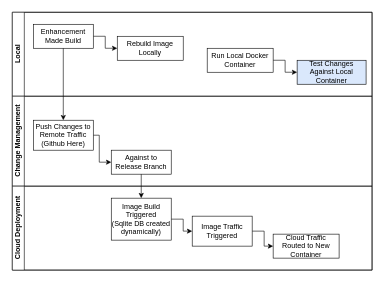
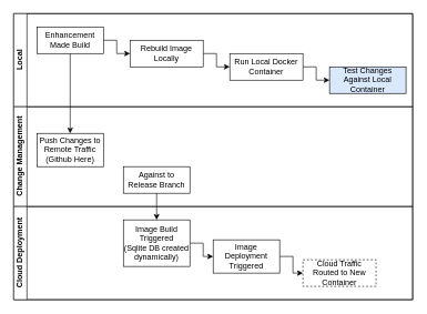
+ <mxCell id="6" style="edgeStyle=orthogonalEdgeStyle;rounded=0;orthogonalLoop=1;jettySize=auto;html=1;entryX=0;entryY=0.5;entryDx=0;entryDy=0;" edge="1" parent="3" source="7" target="9"><mxGeometry relative="1" as="geometry" /></mxCell>
- <mxCell id="12" style="edgeStyle=orthogonalEdgeStyle;rounded=0;orthogonalLoop=1;jettySize=auto;html=1;" edge="1" parent="11" source="13" target="14"><mxGeometry relative="1" as="geometry"><Array as="points"><mxPoint x="145" y="65" /><mxPoint x="145" y="110" /></Array></mxGeometry></mxCell>
- <mxCell id="19" value="Image Traffic Triggered" style="rounded=0;whiteSpace=wrap;html=1;" vertex="1" parent="15"><mxGeometry x="300" y="50" width="100" height="50" as="geometry" /></mxCell>
+ <mxCell id="19" value="Image Deployment Triggered" style="rounded=0;whiteSpace=wrap;html=1;" vertex="1" parent="15"><mxGeometry x="300" y="50" width="100" height="50" as="geometry" /></mxCell>
- <mxCell id="20" value="Cloud Traffic Routed to New Container" style="rounded=0;whiteSpace=wrap;html=1;" vertex="1" parent="15"><mxGeometry x="435" y="80" width="110" height="40" as="geometry" /></mxCell>
+ <mxCell id="20" value="Cloud Traffic Routed to New Container" style="rounded=0;whiteSpace=wrap;html=1;dashed=1;" vertex="1" parent="15"><mxGeometry x="435" y="80" width="110" height="40" as="geometry" /></mxCell>
